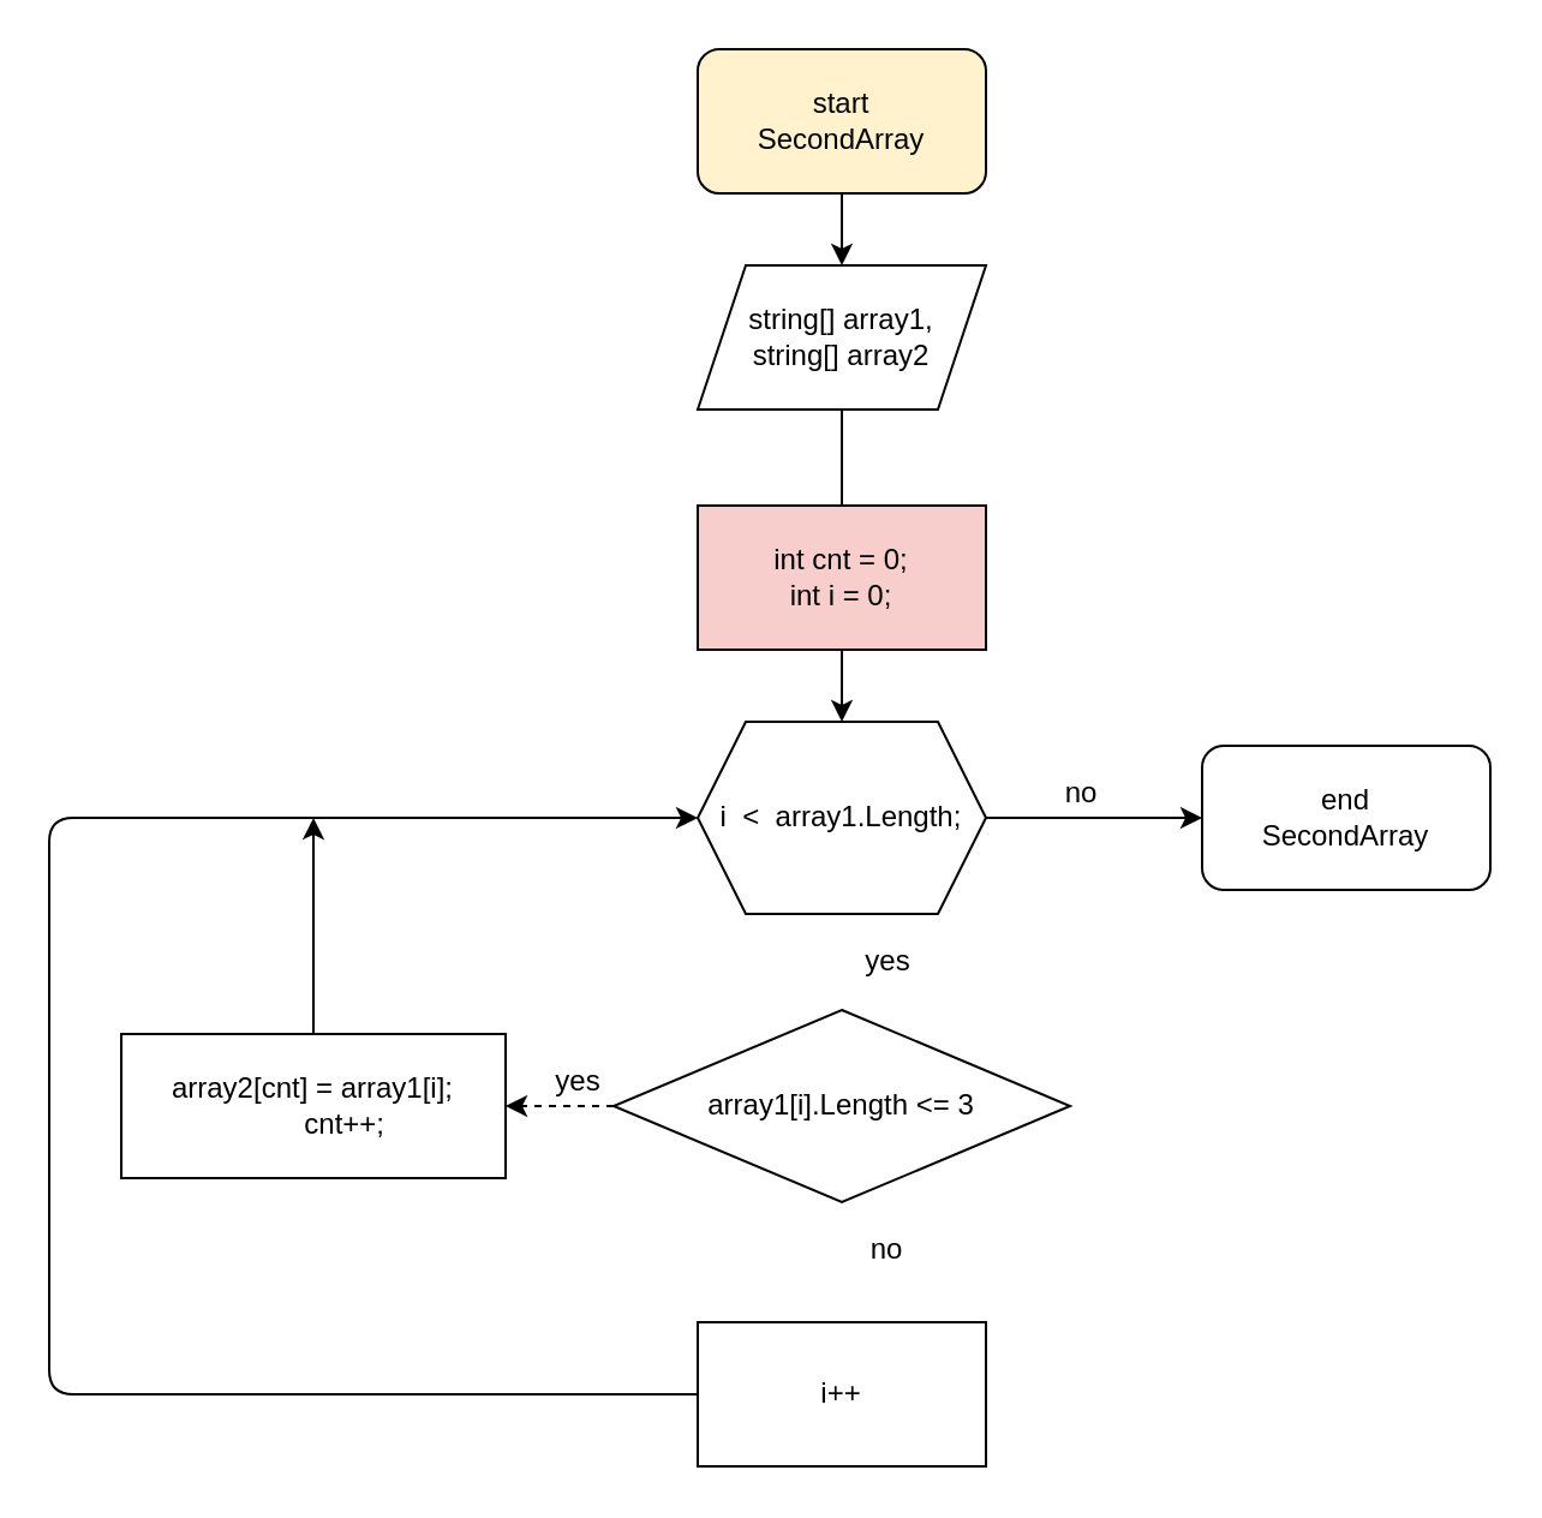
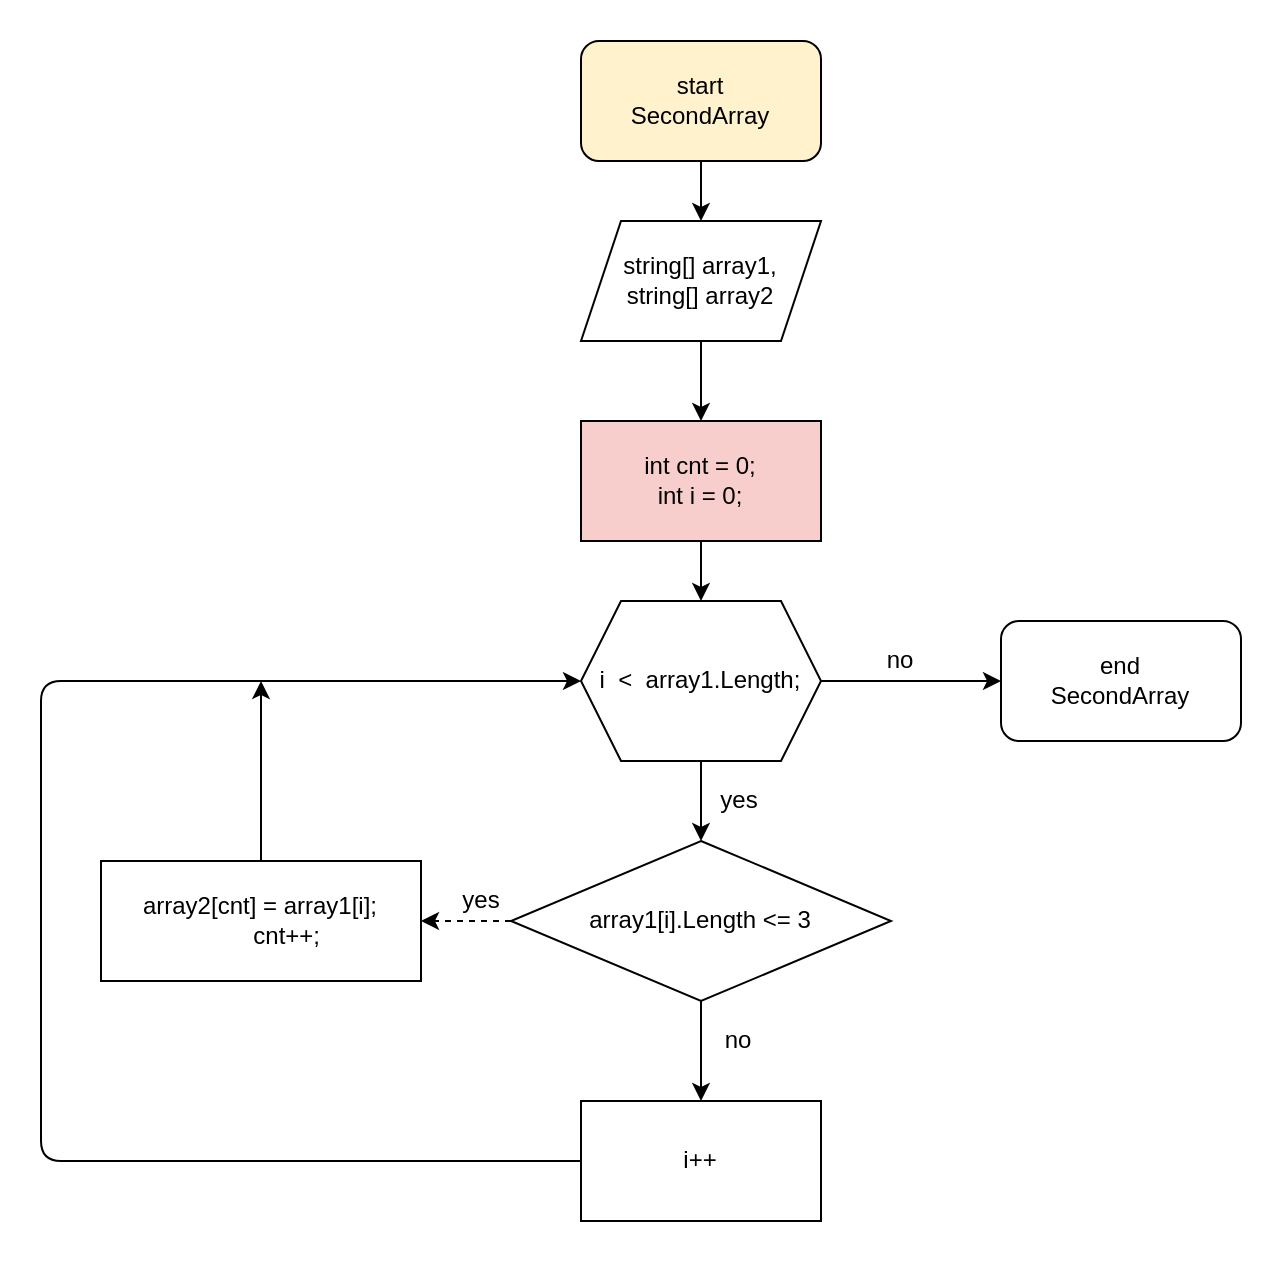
- <mxCell id="6" value="" style="edgeStyle=none;html=1;endArrow=none;" edge="1" parent="1" source="7" target="5"><mxGeometry relative="1" as="geometry" /></mxCell>
+ <mxCell id="6" value="" style="edgeStyle=none;html=1;" edge="1" parent="1" source="7" target="5"><mxGeometry relative="1" as="geometry" /></mxCell>
+ <mxCell id="11" value="" style="edgeStyle=none;html=1;" edge="1" parent="1" source="13" target="10"><mxGeometry relative="1" as="geometry" /></mxCell>
+ <mxCell id="8" value="" style="edgeStyle=none;html=1;" edge="1" parent="1" source="10" target="15"><mxGeometry relative="1" as="geometry" /></mxCell>
